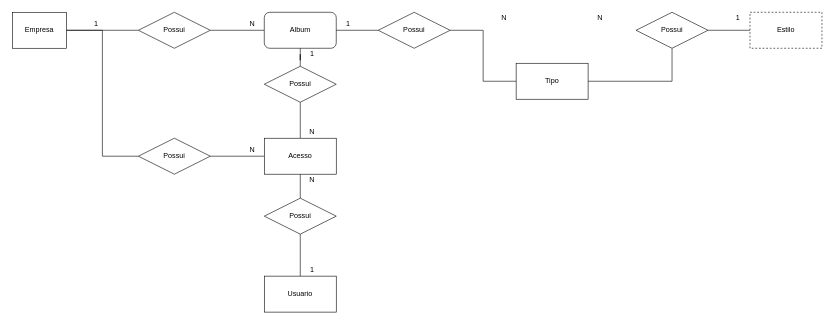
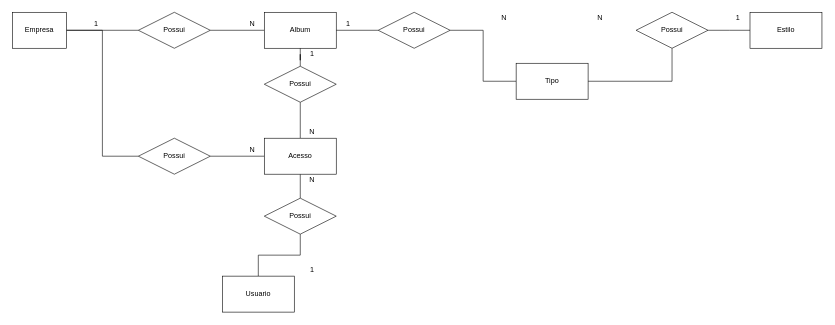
- <mxCell id="7" value="Album" style="whiteSpace=wrap;html=1;rounded=1;" parent="1" vertex="1"><mxGeometry x="440" y="20" width="120" height="60" as="geometry" /></mxCell>
+ <mxCell id="7" value="Album" style="rounded=0;whiteSpace=wrap;html=1;" parent="1" vertex="1"><mxGeometry x="440" y="20" width="120" height="60" as="geometry" /></mxCell>
- <mxCell id="11" value="Estilo" style="rounded=0;whiteSpace=wrap;html=1;dashed=1;" parent="1" vertex="1"><mxGeometry x="1250" y="20" width="120" height="60" as="geometry" /></mxCell>
+ <mxCell id="11" value="Estilo" style="rounded=0;whiteSpace=wrap;html=1;" parent="1" vertex="1"><mxGeometry x="1250" y="20" width="120" height="60" as="geometry" /></mxCell>
- <mxCell id="26" value="Usuario" style="rounded=0;whiteSpace=wrap;html=1;" parent="1" vertex="1"><mxGeometry x="440" y="460" width="120" height="60" as="geometry" /></mxCell>
+ <mxCell id="26" value="Usuario" style="rounded=0;whiteSpace=wrap;html=1;" parent="1" vertex="1"><mxGeometry x="370" y="460" width="120" height="60" as="geometry" /></mxCell>
